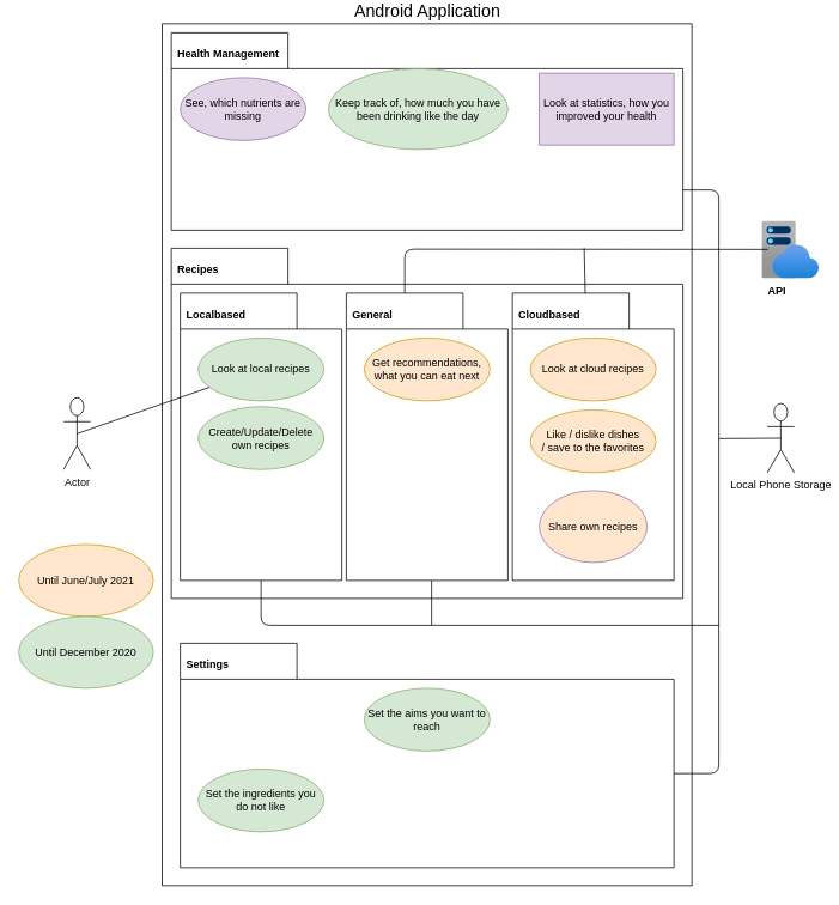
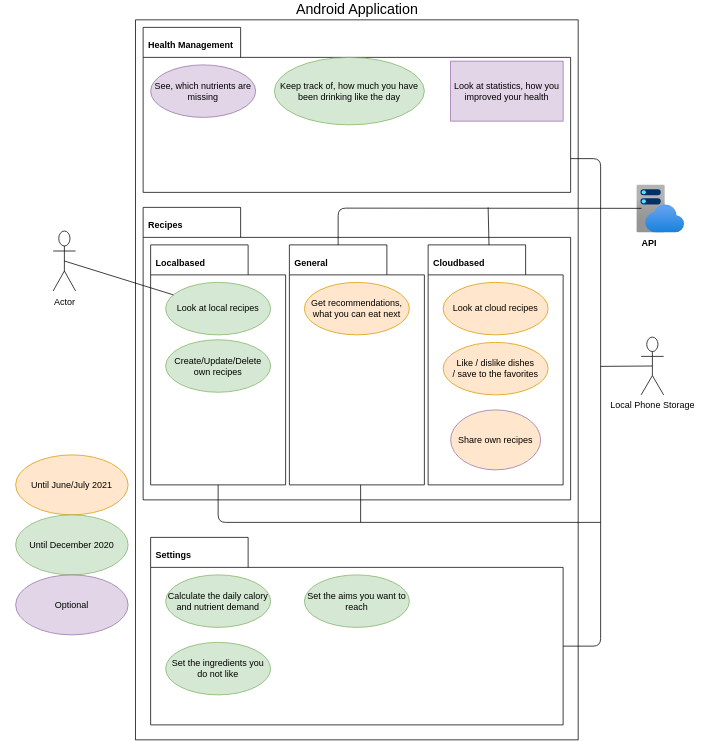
- <mxCell id="3" value="Actor" style="shape=umlActor;verticalLabelPosition=bottom;verticalAlign=top;html=1;" parent="1" vertex="1"><mxGeometry x="70" y="436.5" width="30" height="80" as="geometry" /></mxCell>
+ <mxCell id="3" value="Actor" style="shape=umlActor;verticalLabelPosition=bottom;verticalAlign=top;html=1;" parent="1" vertex="1"><mxGeometry x="70" y="301.5" width="30" height="80" as="geometry" /></mxCell>
+ <mxCell id="10" value="Calculate the daily calory and nutrient demand" style="ellipse;whiteSpace=wrap;html=1;align=center;fillColor=#d5e8d4;strokeColor=#82b366;" parent="1" vertex="1"><mxGeometry x="220" y="760" width="140" height="70" as="geometry" /></mxCell>
+ <mxCell id="36" value="Optional" style="ellipse;whiteSpace=wrap;html=1;align=center;fillColor=#e1d5e7;strokeColor=#9673a6;" parent="1" vertex="1"><mxGeometry x="20" y="760" width="150" height="80" as="geometry" /></mxCell>
